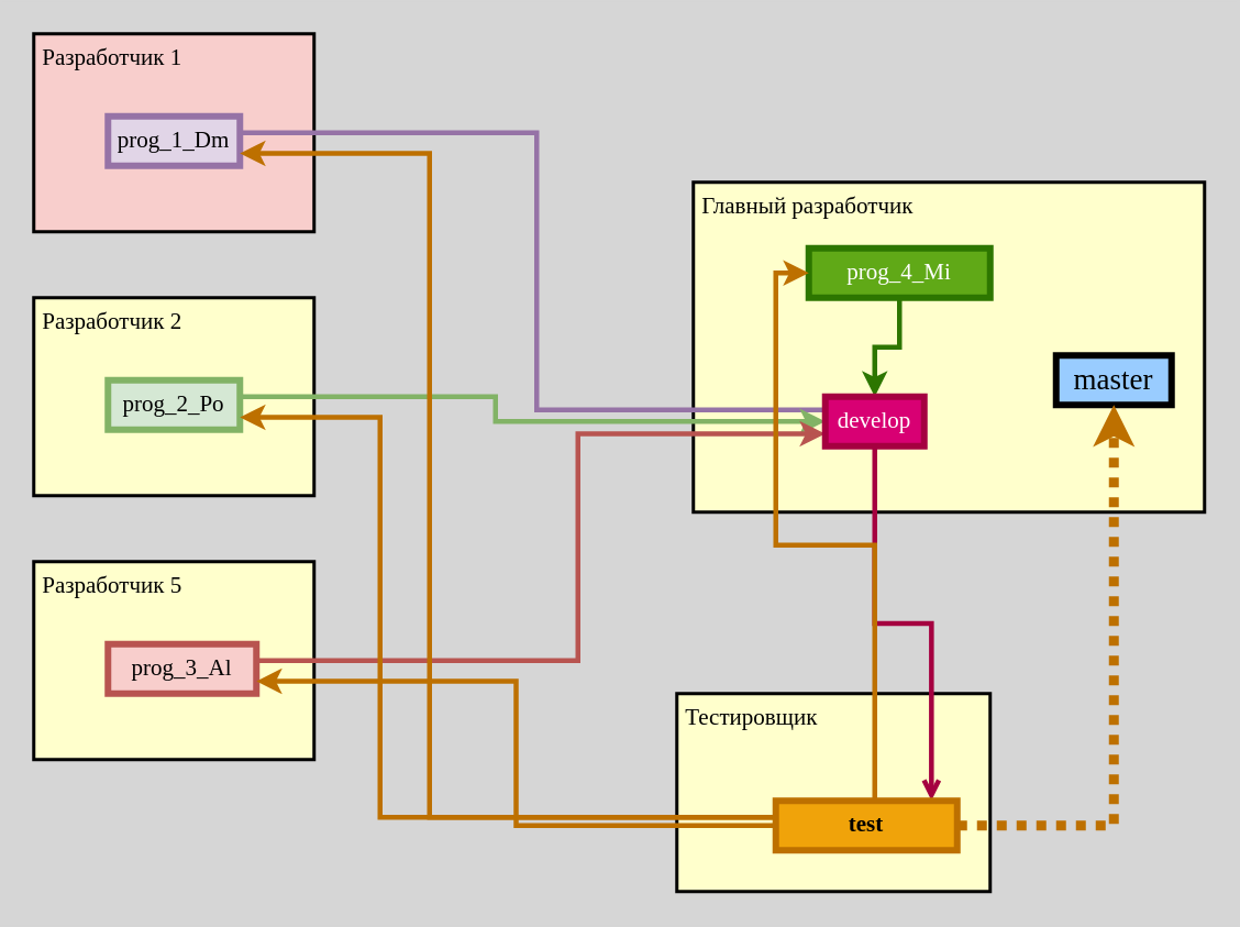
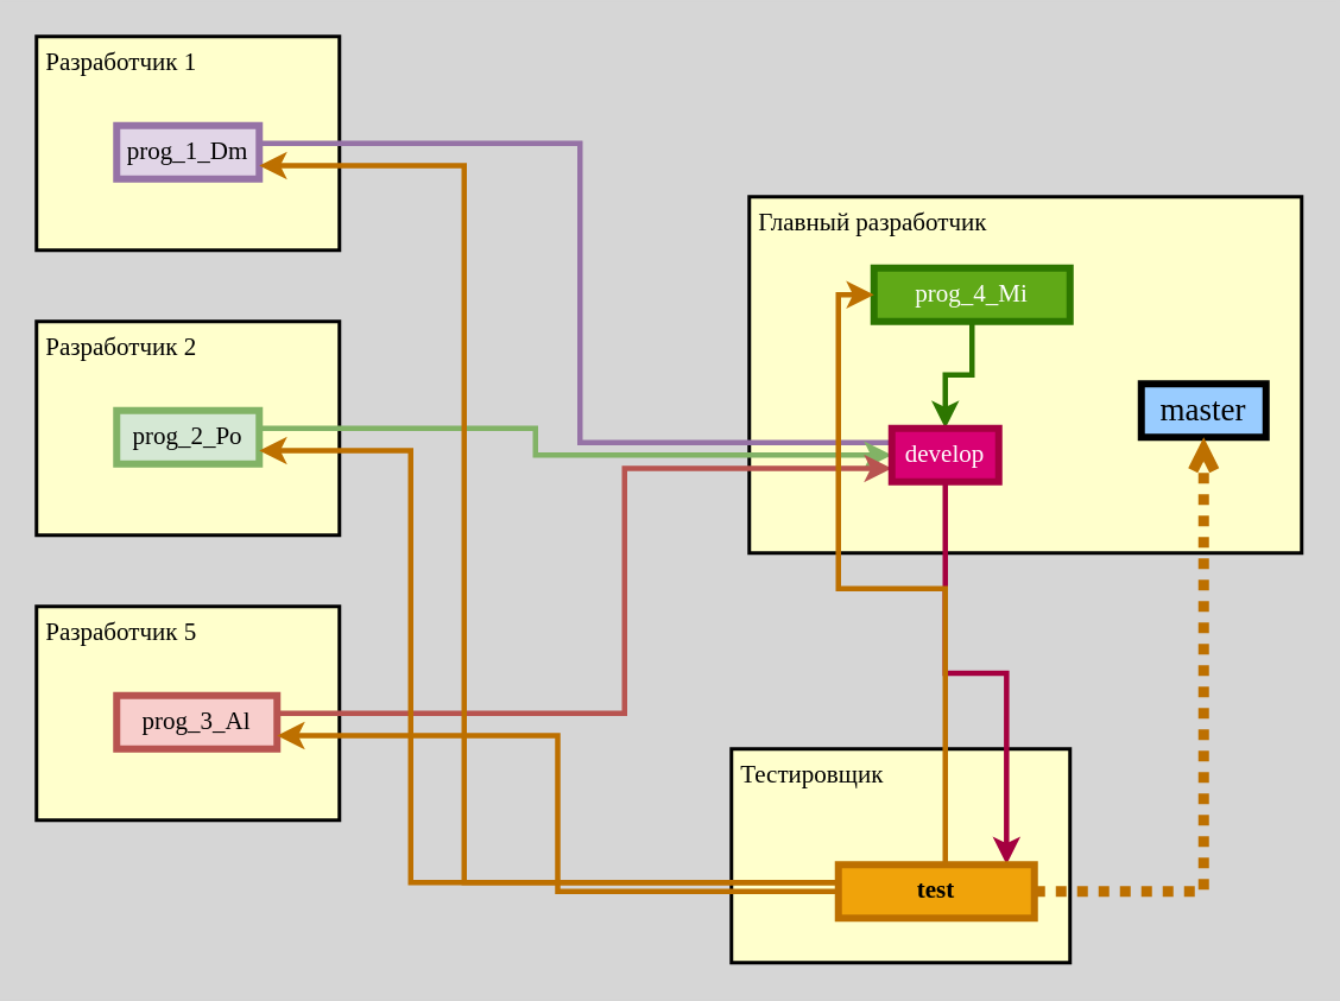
- <mxCell id="2" value="&lt;font face=&quot;Times New Roman&quot; style=&quot;font-size: 14px&quot;&gt;&amp;nbsp;Разработчик 1&lt;/font&gt;" style="rounded=0;whiteSpace=wrap;html=1;strokeWidth=2;verticalAlign=top;align=left;fillColor=#f8cecc;" parent="1" vertex="1"><mxGeometry x="20" y="20" width="170" height="120" as="geometry" /></mxCell>
+ <mxCell id="2" value="&lt;font face=&quot;Times New Roman&quot; style=&quot;font-size: 14px&quot;&gt;&amp;nbsp;Разработчик 1&lt;/font&gt;" style="rounded=0;whiteSpace=wrap;html=1;strokeWidth=2;verticalAlign=top;align=left;fillColor=#FFFFCC;" parent="1" vertex="1"><mxGeometry x="20" y="20" width="170" height="120" as="geometry" /></mxCell>
- <mxCell id="18" style="edgeStyle=orthogonalEdgeStyle;rounded=0;orthogonalLoop=1;jettySize=auto;html=1;entryX=0.5;entryY=1;entryDx=0;entryDy=0;fontFamily=Times New Roman;fontSize=18;fillColor=#f0a30a;strokeColor=#BD7000;strokeWidth=6;dashed=1;dashPattern=1 1;" parent="1" source="23" target="15" edge="1"><mxGeometry relative="1" as="geometry" /></mxCell>
+ <mxCell id="18" style="edgeStyle=orthogonalEdgeStyle;rounded=0;orthogonalLoop=1;jettySize=auto;html=1;entryX=0.5;entryY=1;entryDx=0;entryDy=0;fontFamily=Times New Roman;fontSize=18;fillColor=#f0a30a;strokeColor=#BD7000;strokeWidth=6;dashed=1;dashPattern=1 1;endArrow=open;" parent="1" source="23" target="15" edge="1"><mxGeometry relative="1" as="geometry" /></mxCell>
- <mxCell id="16" style="edgeStyle=orthogonalEdgeStyle;rounded=0;orthogonalLoop=1;jettySize=auto;html=1;entryX=0.858;entryY=-0.006;entryDx=0;entryDy=0;fontFamily=Times New Roman;fontSize=18;fillColor=#d80073;strokeColor=#A50040;strokeWidth=3;entryPerimeter=0;endArrow=open;" parent="1" source="17" target="23" edge="1"><mxGeometry relative="1" as="geometry" /></mxCell>
+ <mxCell id="16" style="edgeStyle=orthogonalEdgeStyle;rounded=0;orthogonalLoop=1;jettySize=auto;html=1;entryX=0.858;entryY=-0.006;entryDx=0;entryDy=0;fontFamily=Times New Roman;fontSize=18;fillColor=#d80073;strokeColor=#A50040;strokeWidth=3;entryPerimeter=0;" parent="1" source="17" target="23" edge="1"><mxGeometry relative="1" as="geometry" /></mxCell>
